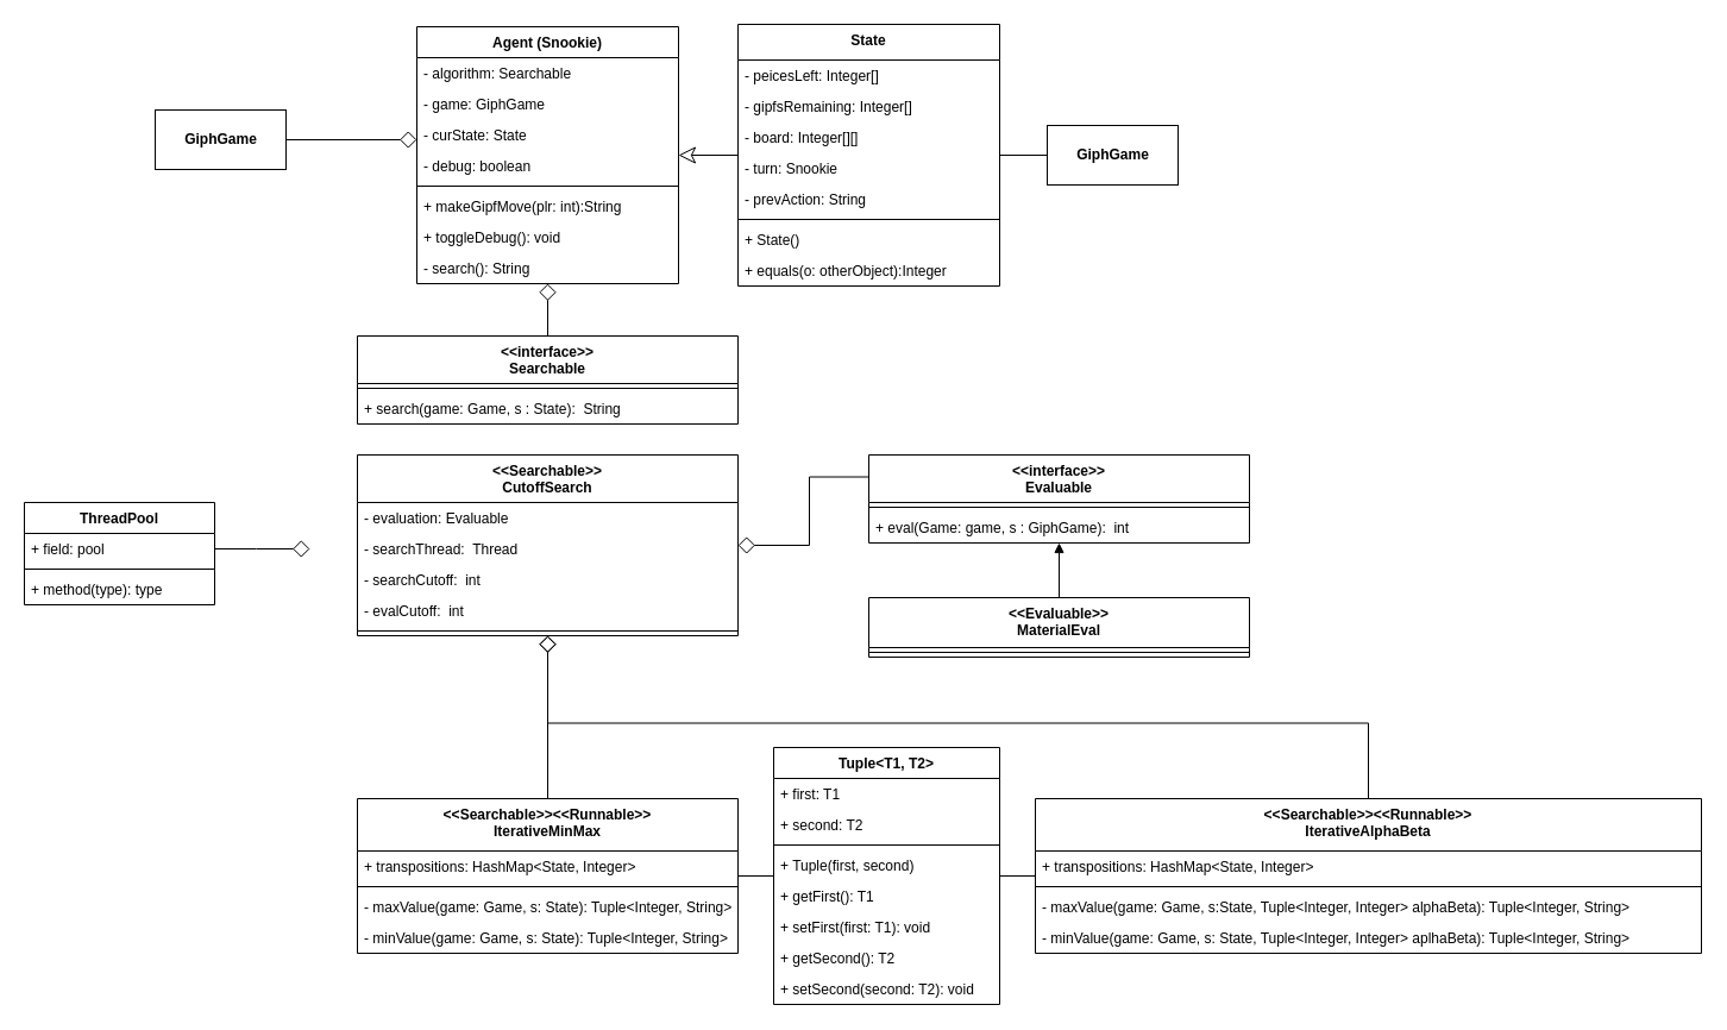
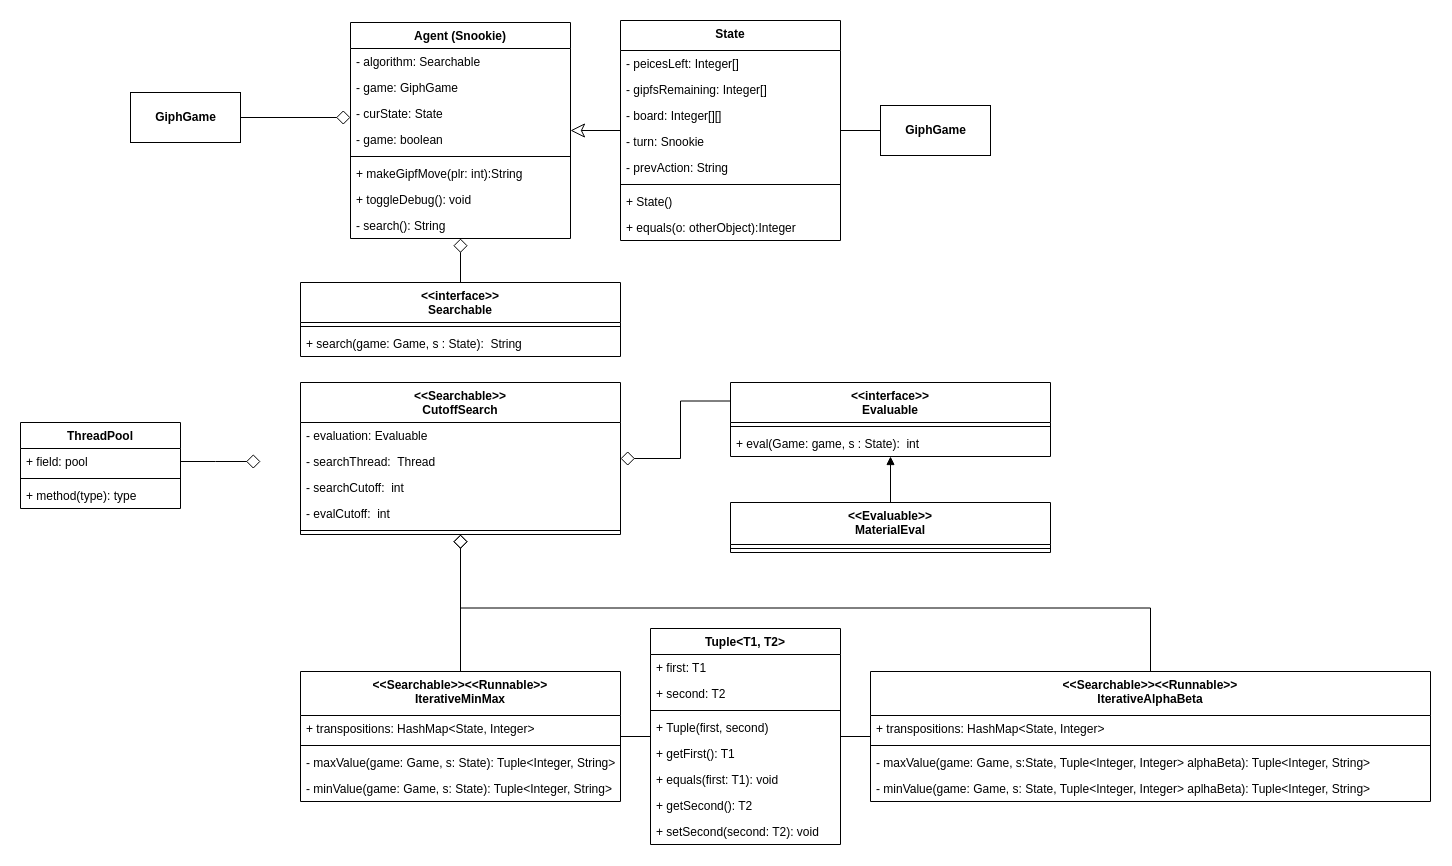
- <mxCell id="6" value="- debug: boolean" style="text;strokeColor=none;fillColor=none;align=left;verticalAlign=top;spacingLeft=4;spacingRight=4;overflow=hidden;rotatable=0;points=[[0,0.5],[1,0.5]];portConstraint=eastwest;" parent="2" vertex="1"><mxGeometry y="104" width="220" height="26" as="geometry" /></mxCell>
+ <mxCell id="6" value="- game: boolean" style="text;strokeColor=none;fillColor=none;align=left;verticalAlign=top;spacingLeft=4;spacingRight=4;overflow=hidden;rotatable=0;points=[[0,0.5],[1,0.5]];portConstraint=eastwest;" parent="2" vertex="1"><mxGeometry y="104" width="220" height="26" as="geometry" /></mxCell>
- <mxCell id="37" value="+ eval(Game: game, s : GiphGame):  int" style="text;strokeColor=none;fillColor=none;align=left;verticalAlign=top;spacingLeft=4;spacingRight=4;overflow=hidden;rotatable=0;points=[[0,0.5],[1,0.5]];portConstraint=eastwest;" parent="35" vertex="1"><mxGeometry y="48" width="320" height="26" as="geometry" /></mxCell>
+ <mxCell id="37" value="+ eval(Game: game, s : State):  int" style="text;strokeColor=none;fillColor=none;align=left;verticalAlign=top;spacingLeft=4;spacingRight=4;overflow=hidden;rotatable=0;points=[[0,0.5],[1,0.5]];portConstraint=eastwest;" parent="35" vertex="1"><mxGeometry y="48" width="320" height="26" as="geometry" /></mxCell>
- <mxCell id="65" value="+ setFirst(first: T1): void" style="text;strokeColor=none;fillColor=none;align=left;verticalAlign=top;spacingLeft=4;spacingRight=4;overflow=hidden;rotatable=0;points=[[0,0.5],[1,0.5]];portConstraint=eastwest;" parent="59" vertex="1"><mxGeometry y="138" width="190" height="26" as="geometry" /></mxCell>
+ <mxCell id="65" value="+ equals(first: T1): void" style="text;strokeColor=none;fillColor=none;align=left;verticalAlign=top;spacingLeft=4;spacingRight=4;overflow=hidden;rotatable=0;points=[[0,0.5],[1,0.5]];portConstraint=eastwest;" parent="59" vertex="1"><mxGeometry y="138" width="190" height="26" as="geometry" /></mxCell>
